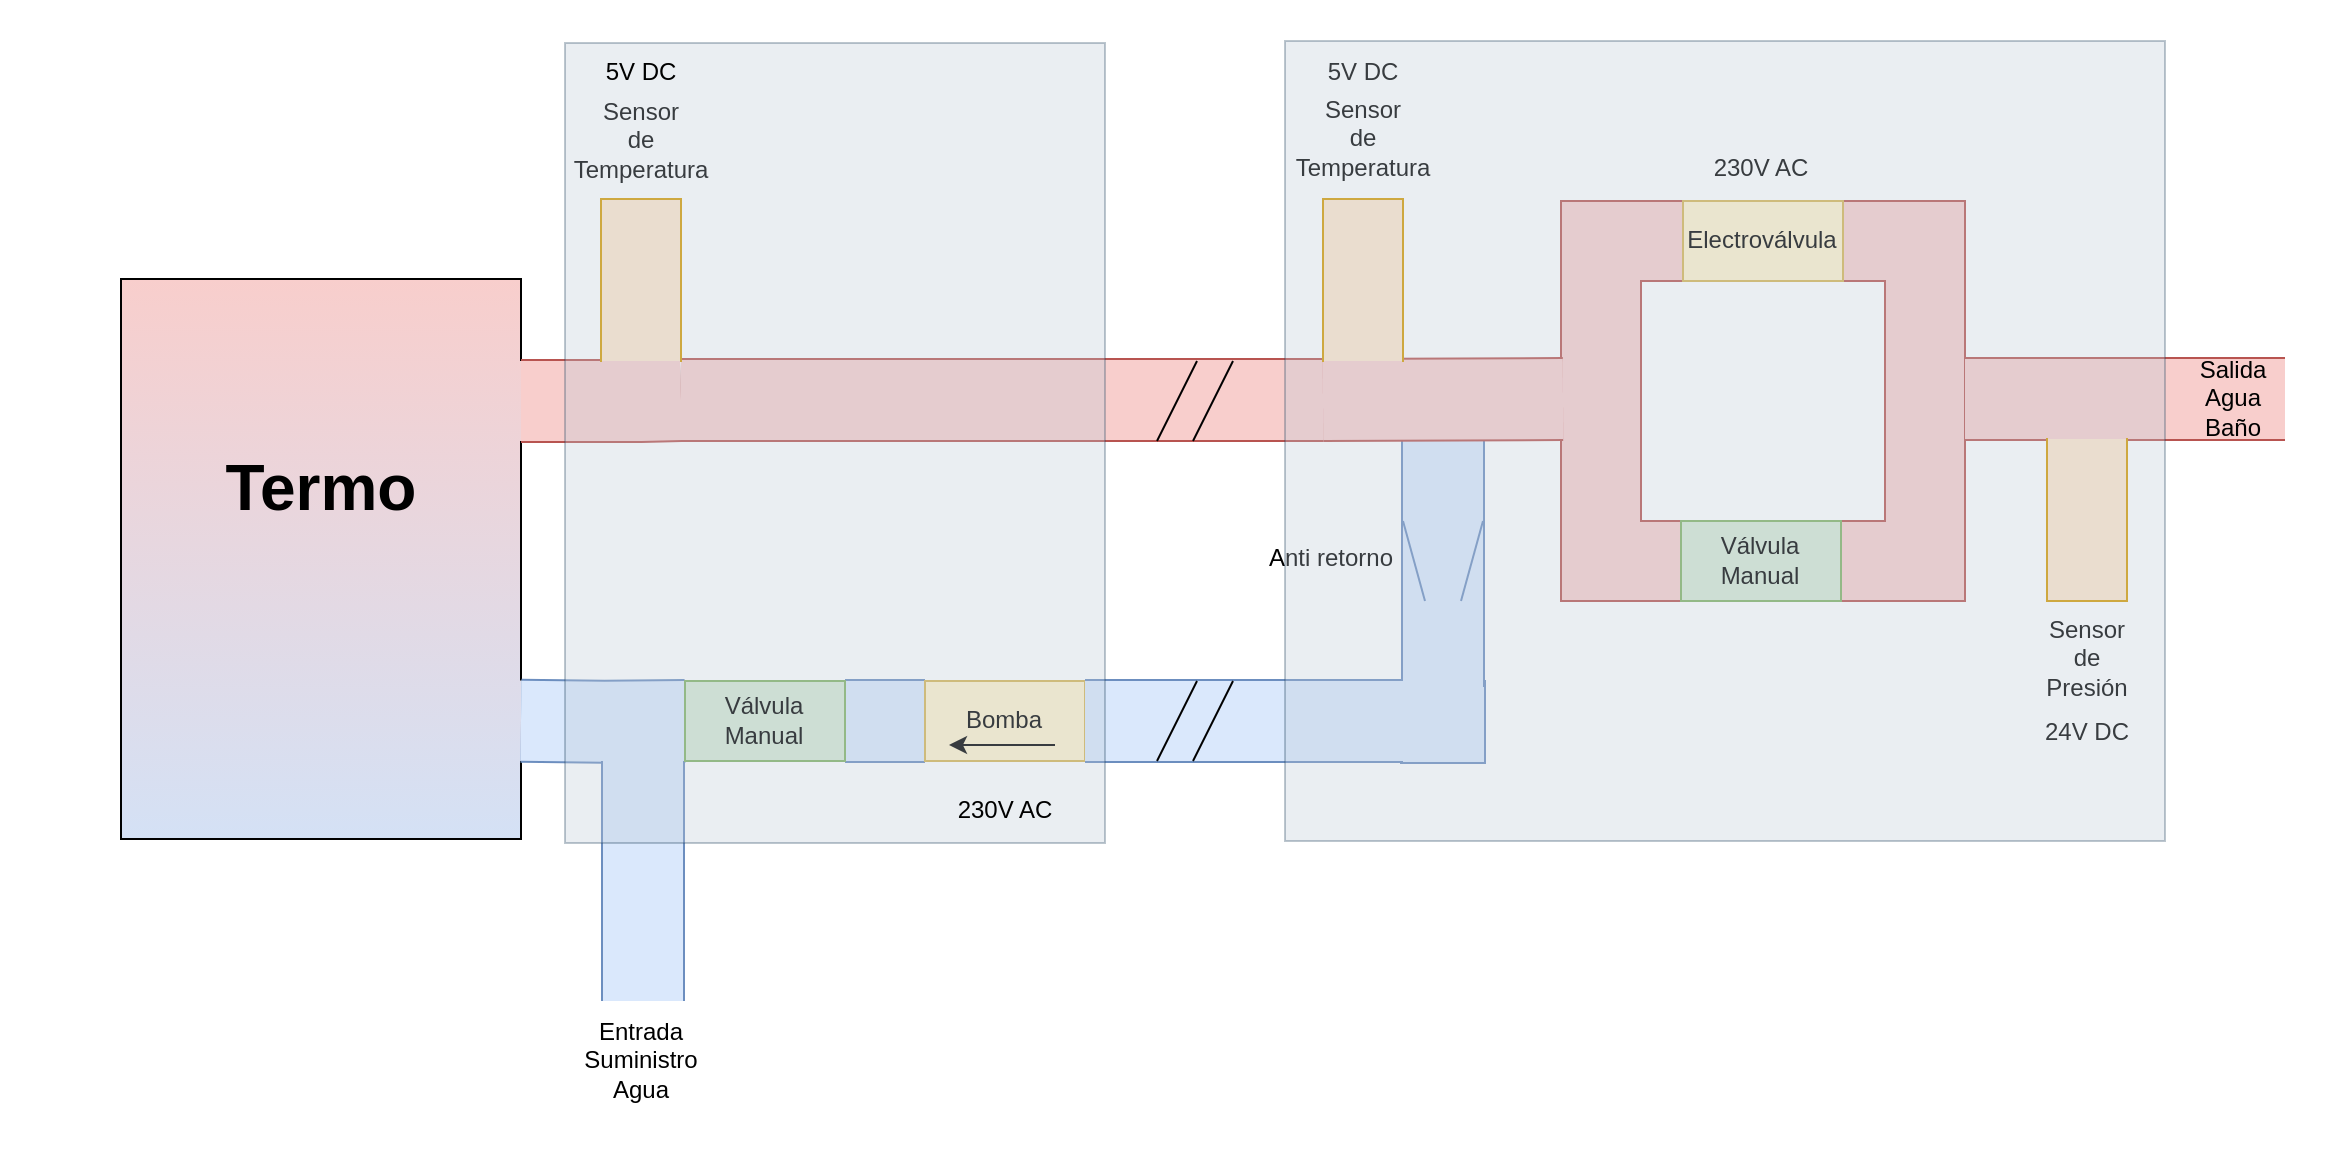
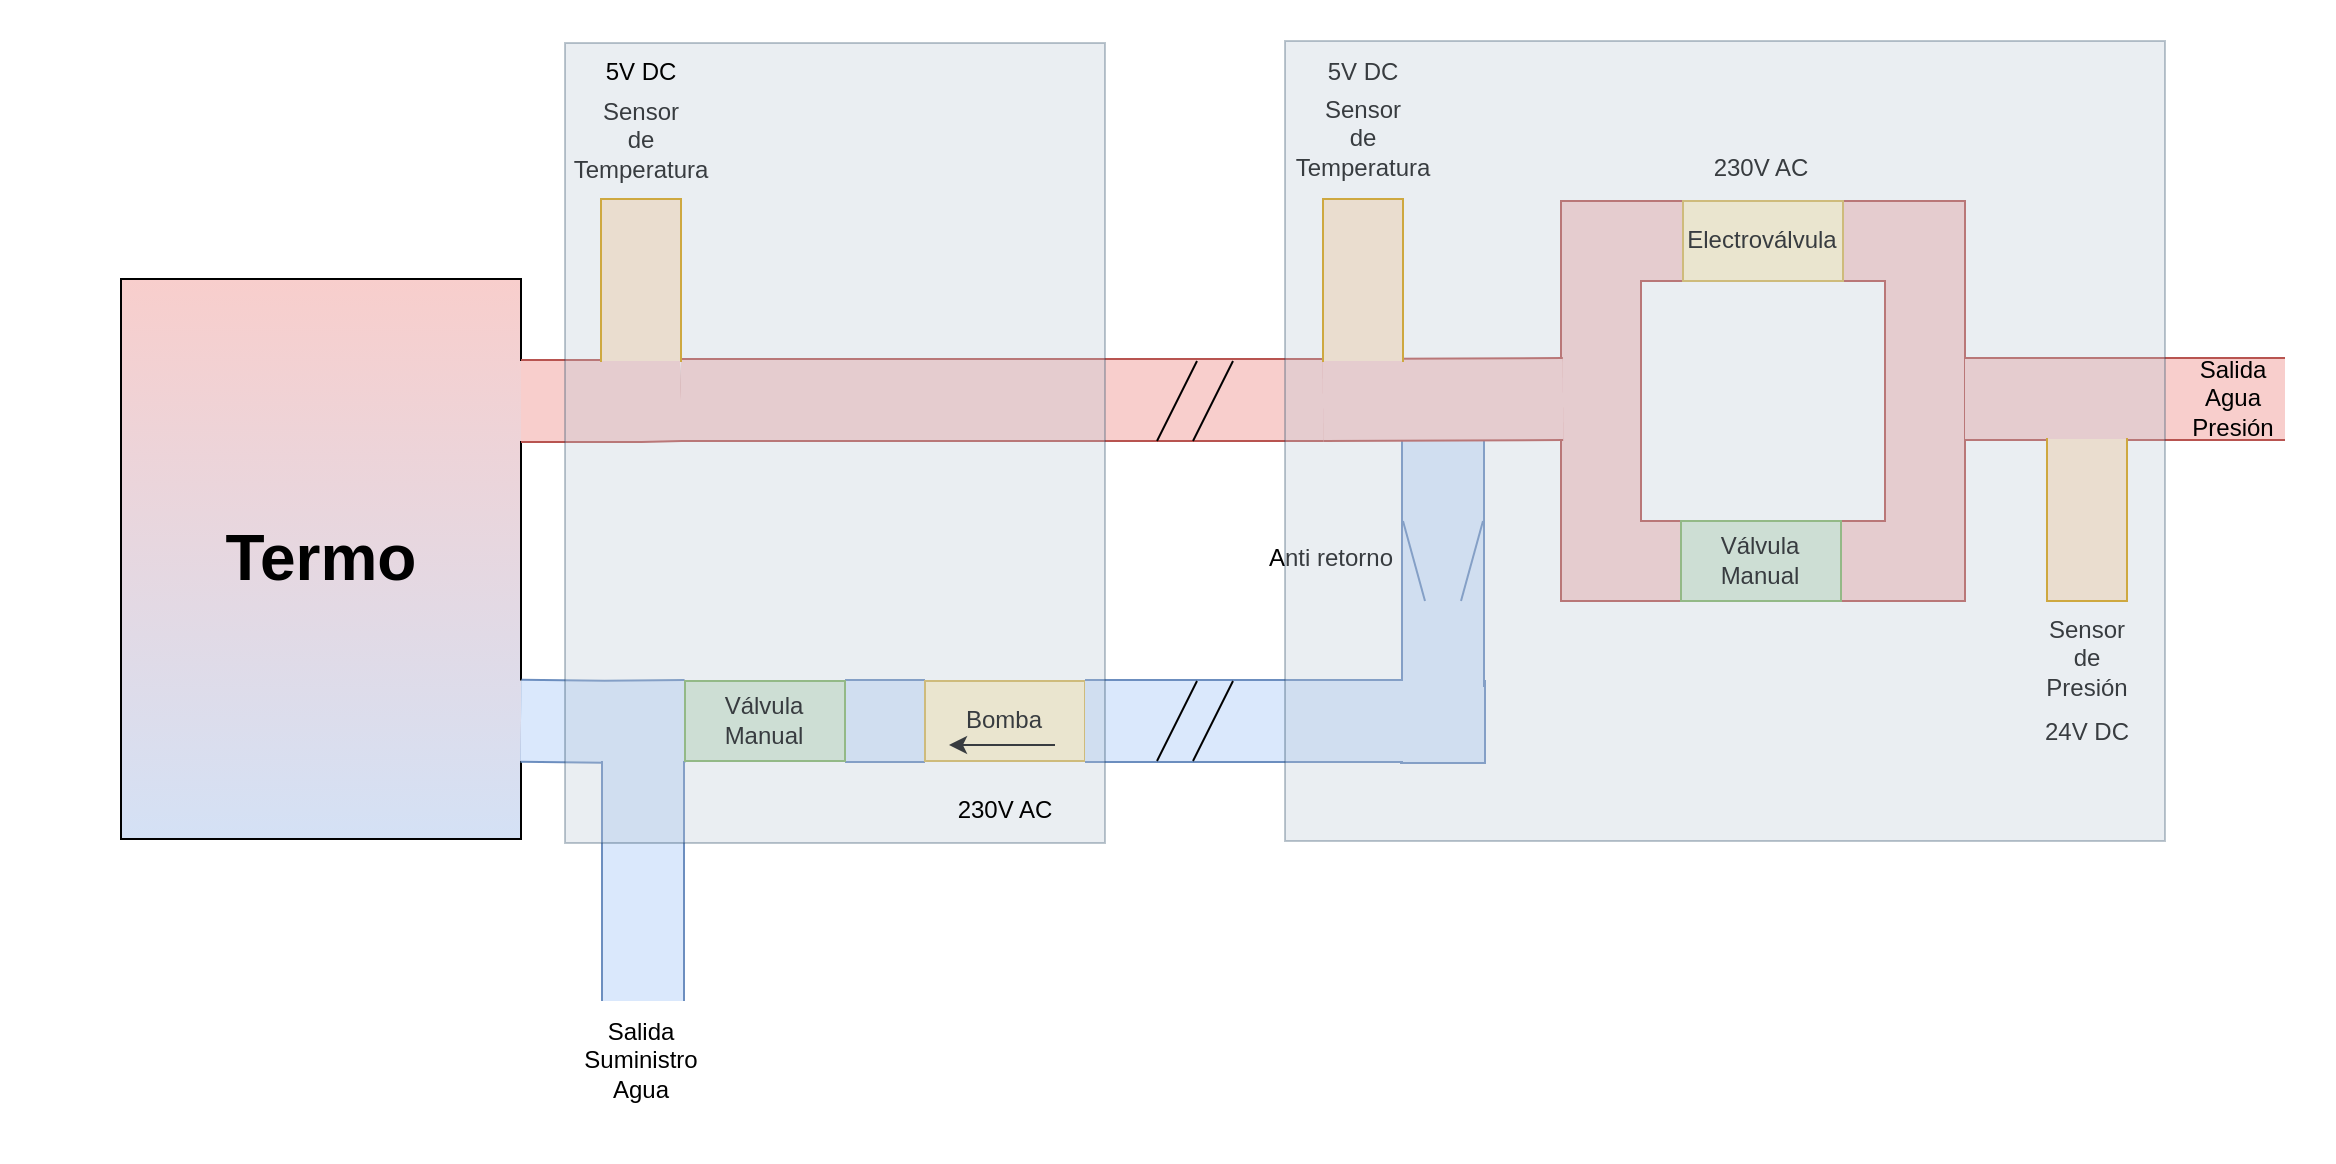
- <mxCell id="41" value="Salida&lt;br&gt;Agua&lt;br&gt;Baño" style="text;html=1;align=center;verticalAlign=middle;resizable=0;points=[];autosize=1;strokeColor=none;fillColor=none;" vertex="1" parent="1"><mxGeometry x="1086" y="168.5" width="60" height="60" as="geometry" /></mxCell>
+ <mxCell id="41" value="Salida&lt;br&gt;Agua&lt;br&gt;Presión" style="text;html=1;align=center;verticalAlign=middle;resizable=0;points=[];autosize=1;strokeColor=none;fillColor=none;" vertex="1" parent="1"><mxGeometry x="1086" y="168.5" width="60" height="60" as="geometry" /></mxCell>
- <mxCell id="6" value="&lt;font style=&quot;font-size: 32px;&quot;&gt;Termo&lt;/font&gt;" style="text;strokeColor=none;fillColor=none;html=1;fontSize=24;fontStyle=1;verticalAlign=middle;align=center;" vertex="1" parent="1"><mxGeometry x="110" y="224" width="100" height="40" as="geometry" /></mxCell>
+ <mxCell id="6" value="&lt;font style=&quot;font-size: 32px;&quot;&gt;Termo&lt;/font&gt;" style="text;strokeColor=none;fillColor=none;html=1;fontSize=24;fontStyle=1;verticalAlign=middle;align=center;" vertex="1" parent="1"><mxGeometry x="110" y="259" width="100" height="40" as="geometry" /></mxCell>
- <mxCell id="15" value="Entrada&lt;br&gt;Suministro&lt;br&gt;Agua" style="text;html=1;align=center;verticalAlign=middle;resizable=0;points=[];autosize=1;strokeColor=none;fillColor=none;" vertex="1" parent="1"><mxGeometry x="280" y="500" width="80" height="60" as="geometry" /></mxCell>
+ <mxCell id="15" value="Salida&lt;br&gt;Suministro&lt;br&gt;Agua" style="text;html=1;align=center;verticalAlign=middle;resizable=0;points=[];autosize=1;strokeColor=none;fillColor=none;" vertex="1" parent="1"><mxGeometry x="280" y="500" width="80" height="60" as="geometry" /></mxCell>
